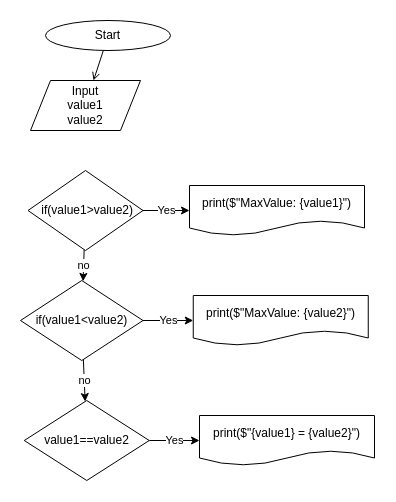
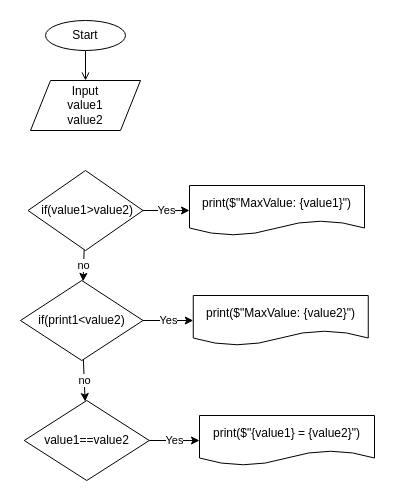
- <mxCell id="3" value="Start" style="ellipse;whiteSpace=wrap;html=1;" vertex="1" parent="1"><mxGeometry x="45" y="20" width="125" height="30" as="geometry" /></mxCell>
+ <mxCell id="3" value="Start" style="ellipse;whiteSpace=wrap;html=1;" vertex="1" parent="1"><mxGeometry x="45" y="20" width="80" height="30" as="geometry" /></mxCell>
- <mxCell id="10" value="if(value1&amp;lt;value2)" style="rhombus;whiteSpace=wrap;html=1;" vertex="1" parent="1"><mxGeometry x="20" y="280" width="122.5" height="80" as="geometry" /></mxCell>
+ <mxCell id="10" value="if(print1&amp;lt;value2)" style="rhombus;whiteSpace=wrap;html=1;" vertex="1" parent="1"><mxGeometry x="20" y="280" width="122.5" height="80" as="geometry" /></mxCell>
